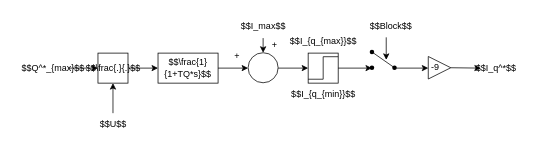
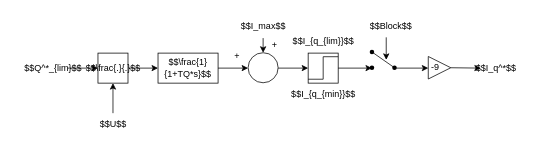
- <mxCell id="23" value="$$I_{q_{max}}$$" style="text;html=1;align=center;verticalAlign=middle;resizable=0;points=[];autosize=1;strokeColor=none;fillColor=none;" vertex="1" parent="1"><mxGeometry x="375" y="40" width="110" height="30" as="geometry" /></mxCell>
+ <mxCell id="23" value="$$I_{q_{lim}}$$" style="text;html=1;align=center;verticalAlign=middle;resizable=0;points=[];autosize=1;strokeColor=none;fillColor=none;" vertex="1" parent="1"><mxGeometry x="375" y="40" width="110" height="30" as="geometry" /></mxCell>
- <mxCell id="17" value="$$Q^*_{max}$$" style="text;html=1;align=center;verticalAlign=middle;resizable=0;points=[];autosize=1;strokeColor=none;fillColor=none;" vertex="1" parent="1"><mxGeometry x="20" y="74.5" width="100" height="30" as="geometry" /></mxCell>
+ <mxCell id="17" value="$$Q^*_{lim}$$" style="text;html=1;align=center;verticalAlign=middle;resizable=0;points=[];autosize=1;strokeColor=none;fillColor=none;" vertex="1" parent="1"><mxGeometry x="20" y="74.5" width="100" height="30" as="geometry" /></mxCell>
